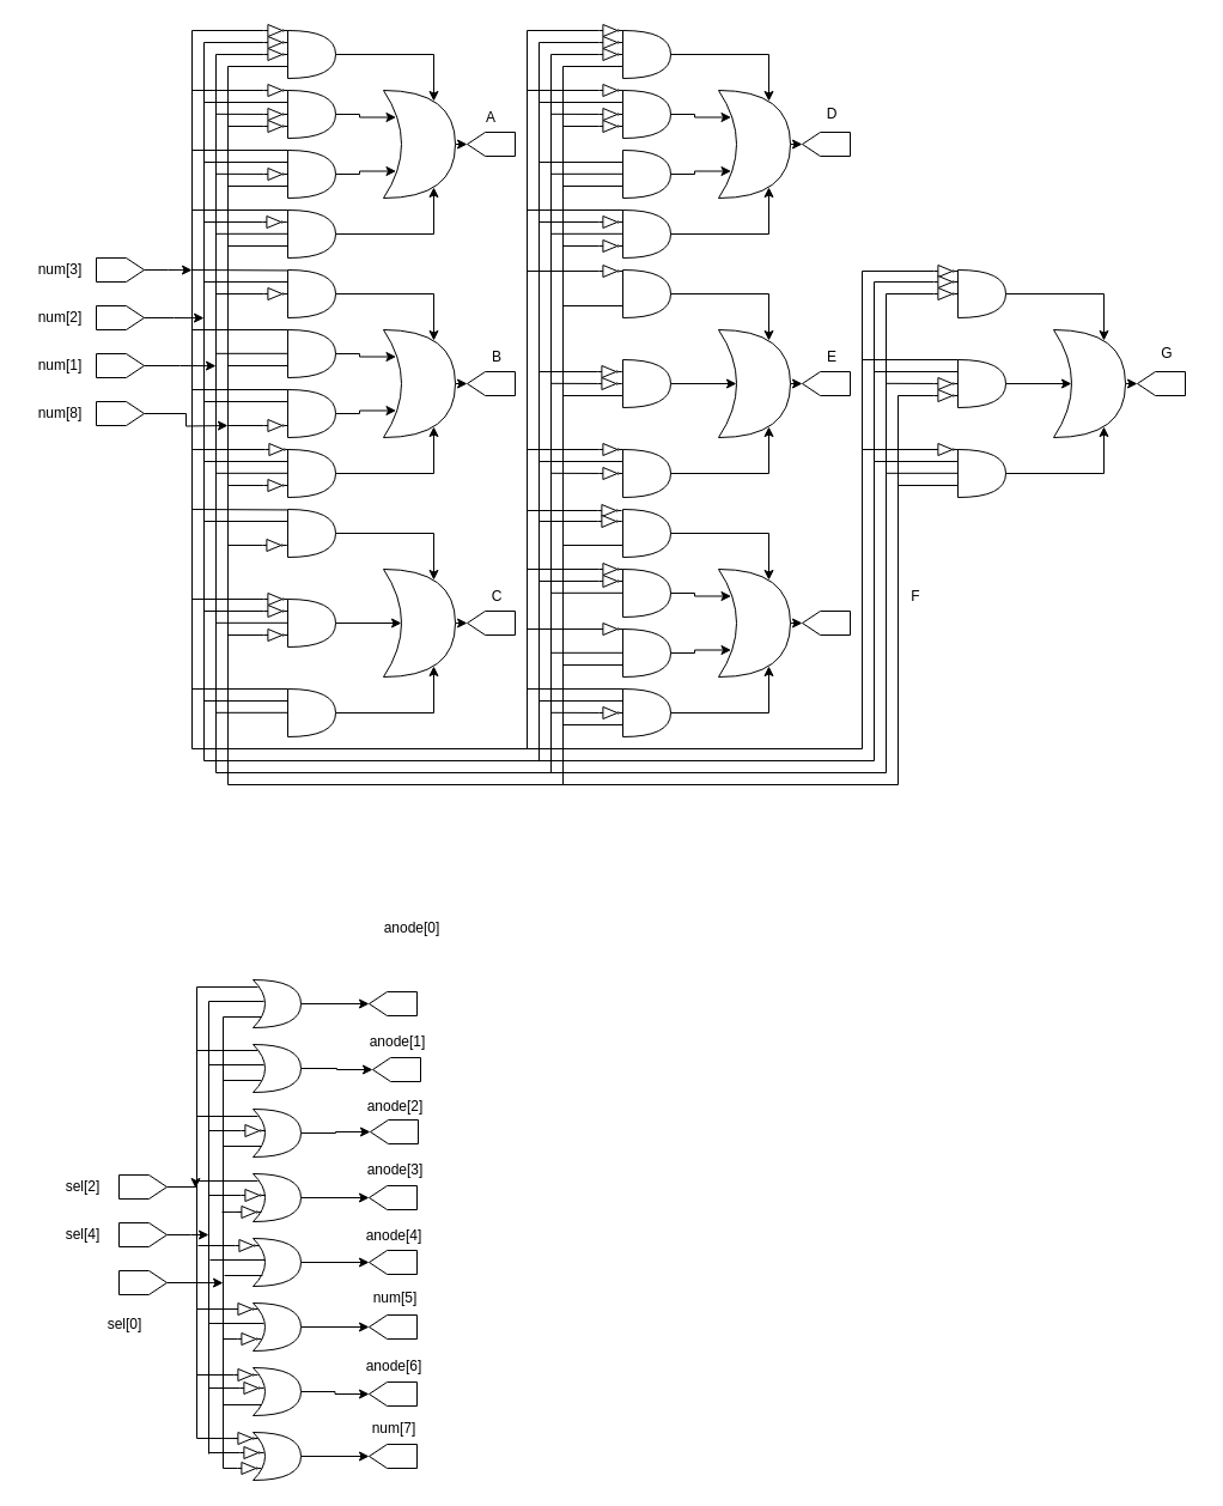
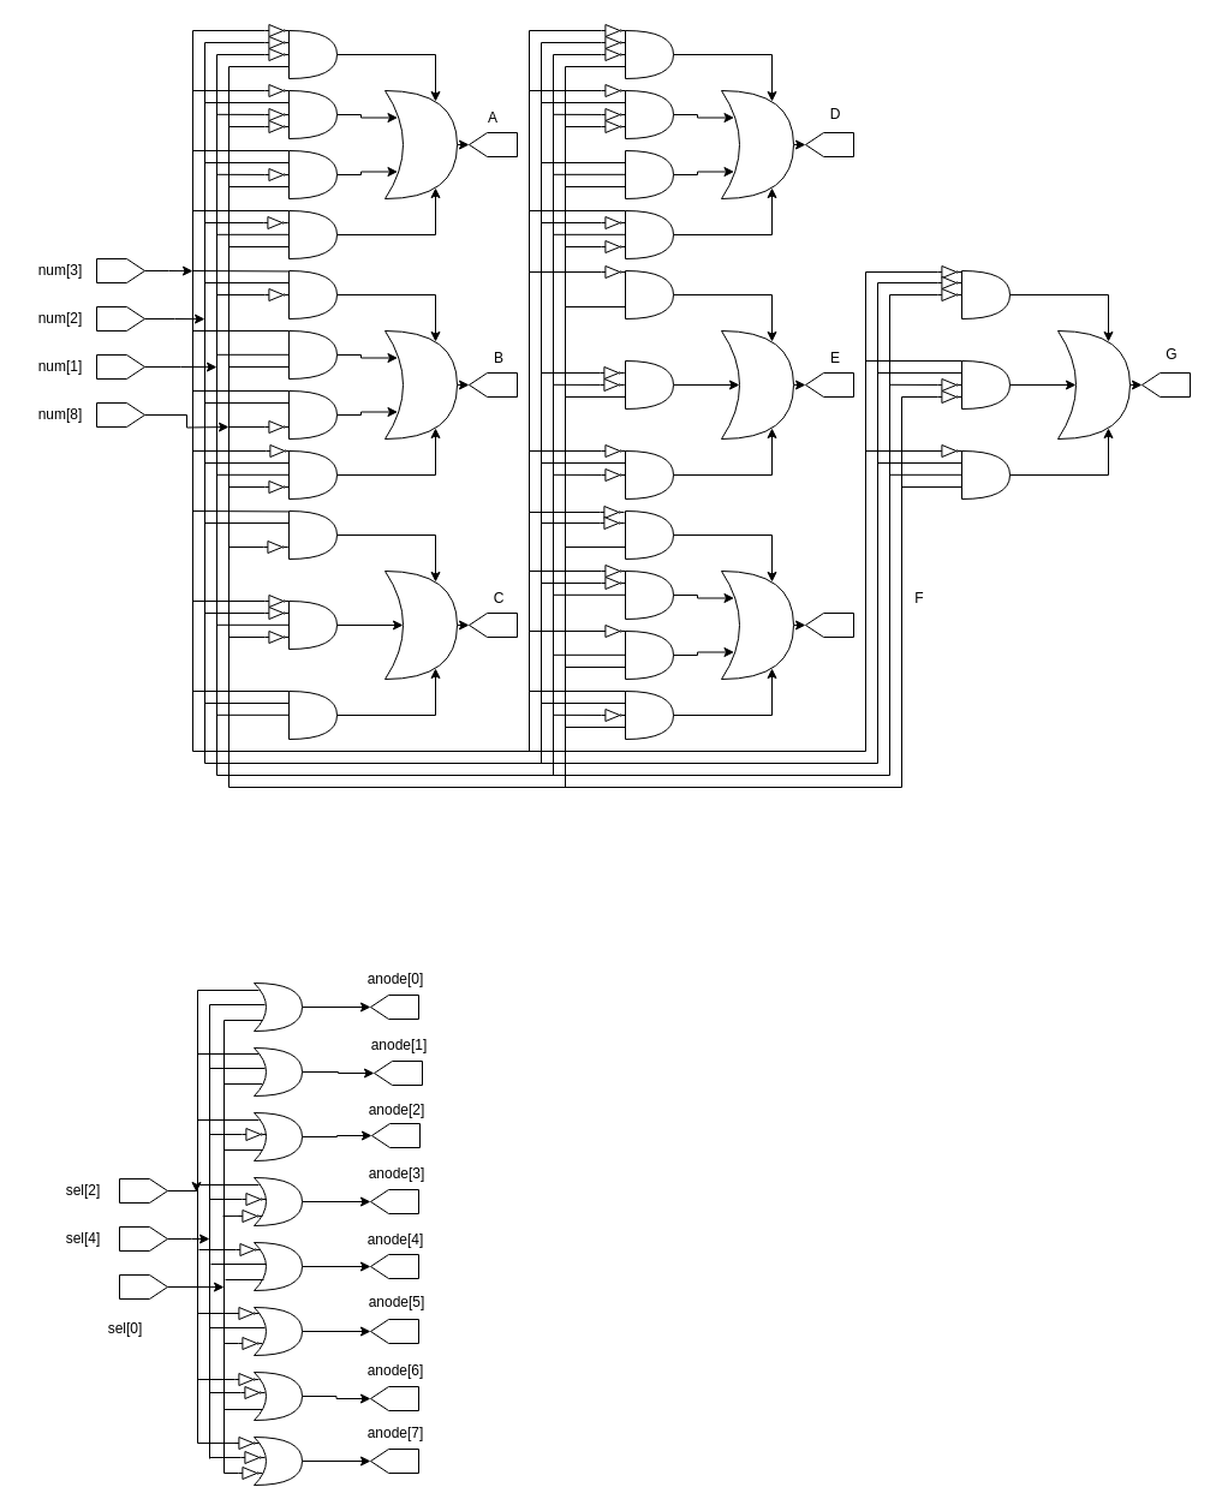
- <mxCell id="334" value="anode[0]" style="text;html=1;align=center;verticalAlign=middle;whiteSpace=wrap;rounded=0;" vertex="1" parent="1"><mxGeometry x="324" y="762" width="40" height="25" as="geometry" /></mxCell>
+ <mxCell id="334" value="anode[0]" style="text;html=1;align=center;verticalAlign=middle;whiteSpace=wrap;rounded=0;" vertex="1" parent="1"><mxGeometry x="309" y="802" width="40" height="25" as="geometry" /></mxCell>
- <mxCell id="336" value="num[5]" style="text;html=1;align=center;verticalAlign=middle;whiteSpace=wrap;rounded=0;" vertex="1" parent="1"><mxGeometry x="310" y="1071" width="40" height="25" as="geometry" /></mxCell>
+ <mxCell id="336" value="anode[5]" style="text;html=1;align=center;verticalAlign=middle;whiteSpace=wrap;rounded=0;" vertex="1" parent="1"><mxGeometry x="310" y="1071" width="40" height="25" as="geometry" /></mxCell>
- <mxCell id="341" value="num[7]" style="text;html=1;align=center;verticalAlign=middle;whiteSpace=wrap;rounded=0;" vertex="1" parent="1"><mxGeometry x="309" y="1180" width="40" height="25" as="geometry" /></mxCell>
+ <mxCell id="341" value="anode[7]" style="text;html=1;align=center;verticalAlign=middle;whiteSpace=wrap;rounded=0;" vertex="1" parent="1"><mxGeometry x="309" y="1180" width="40" height="25" as="geometry" /></mxCell>
